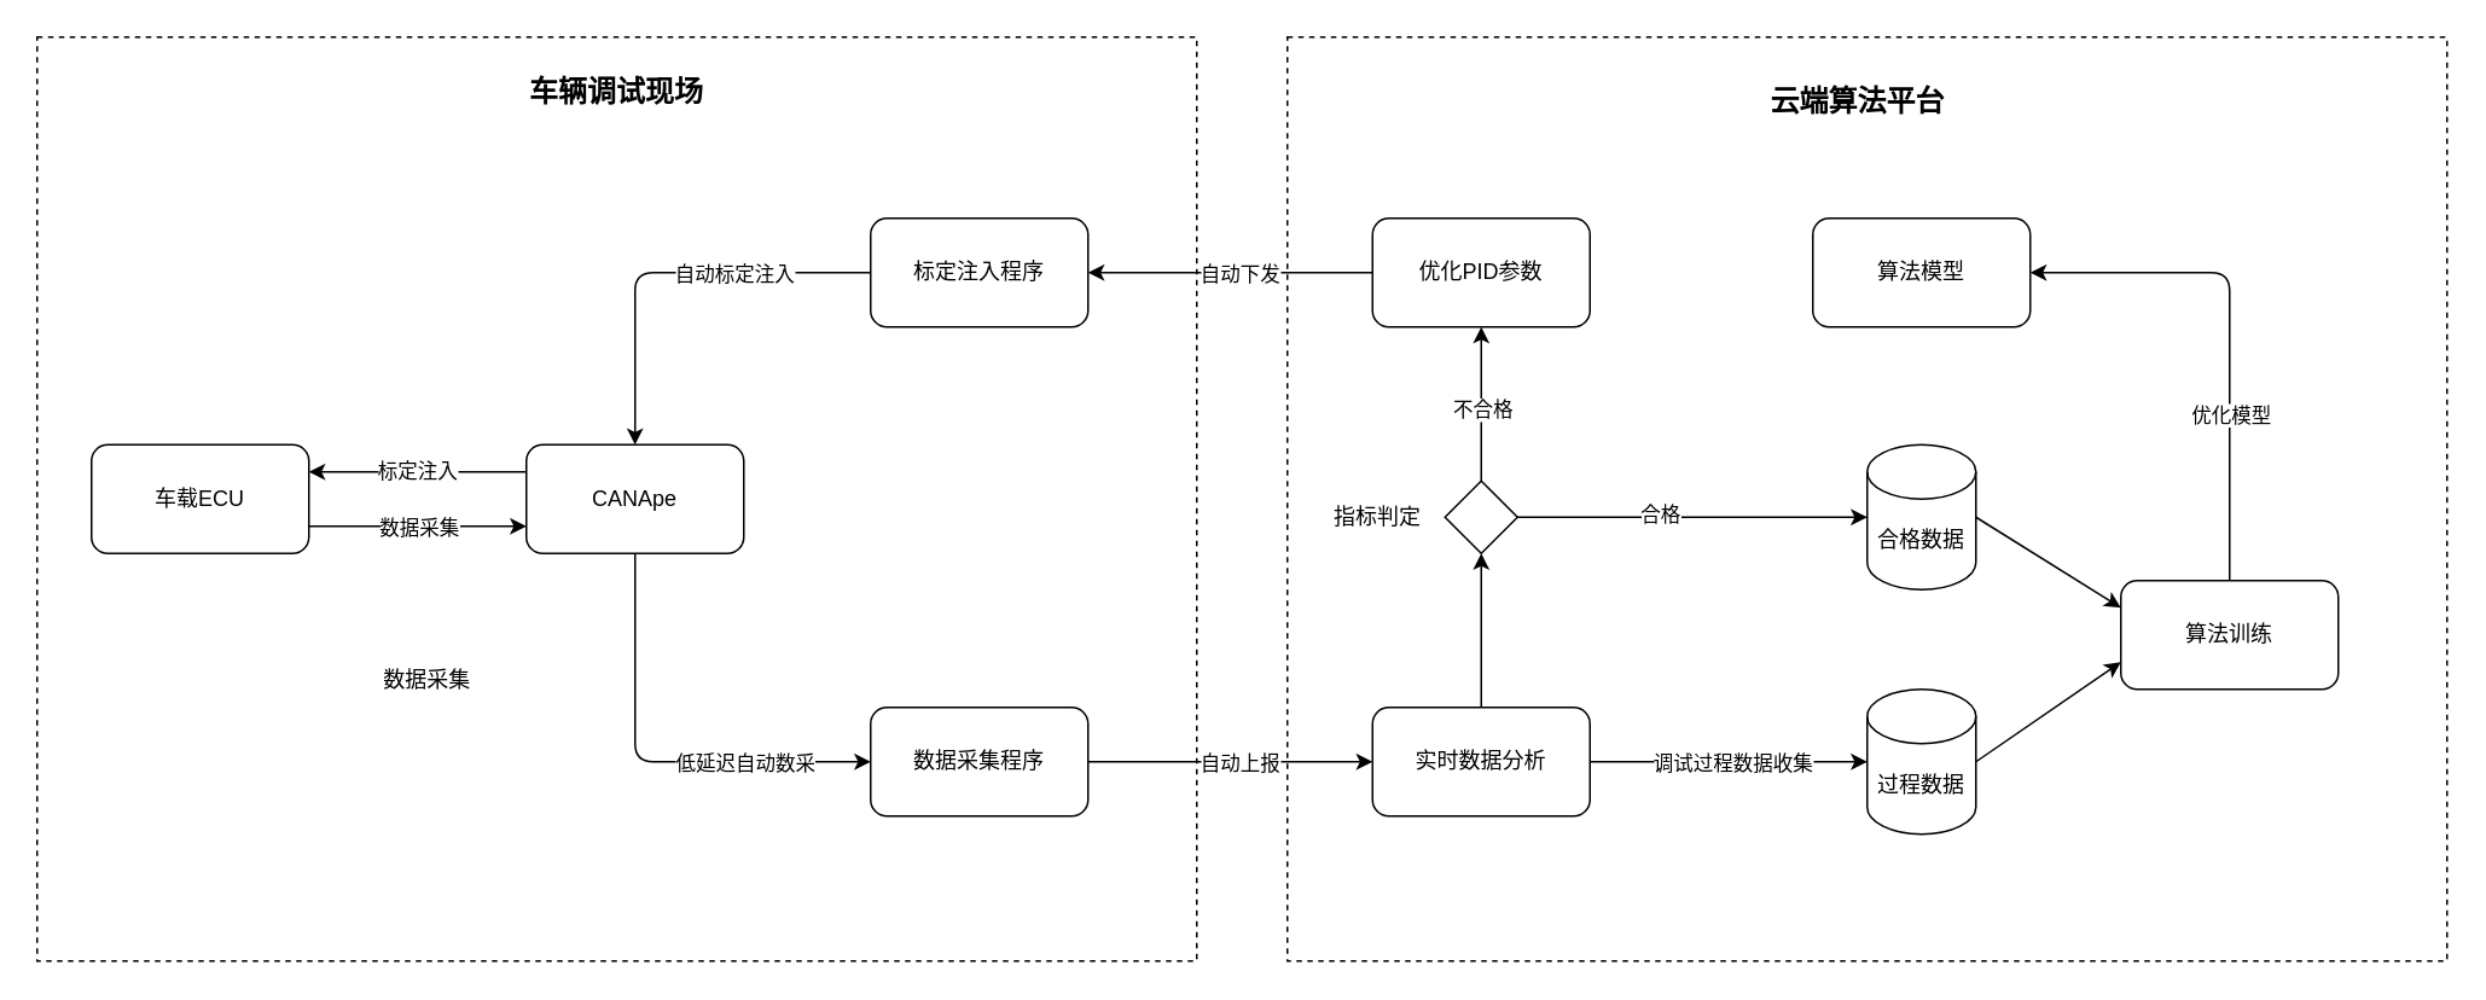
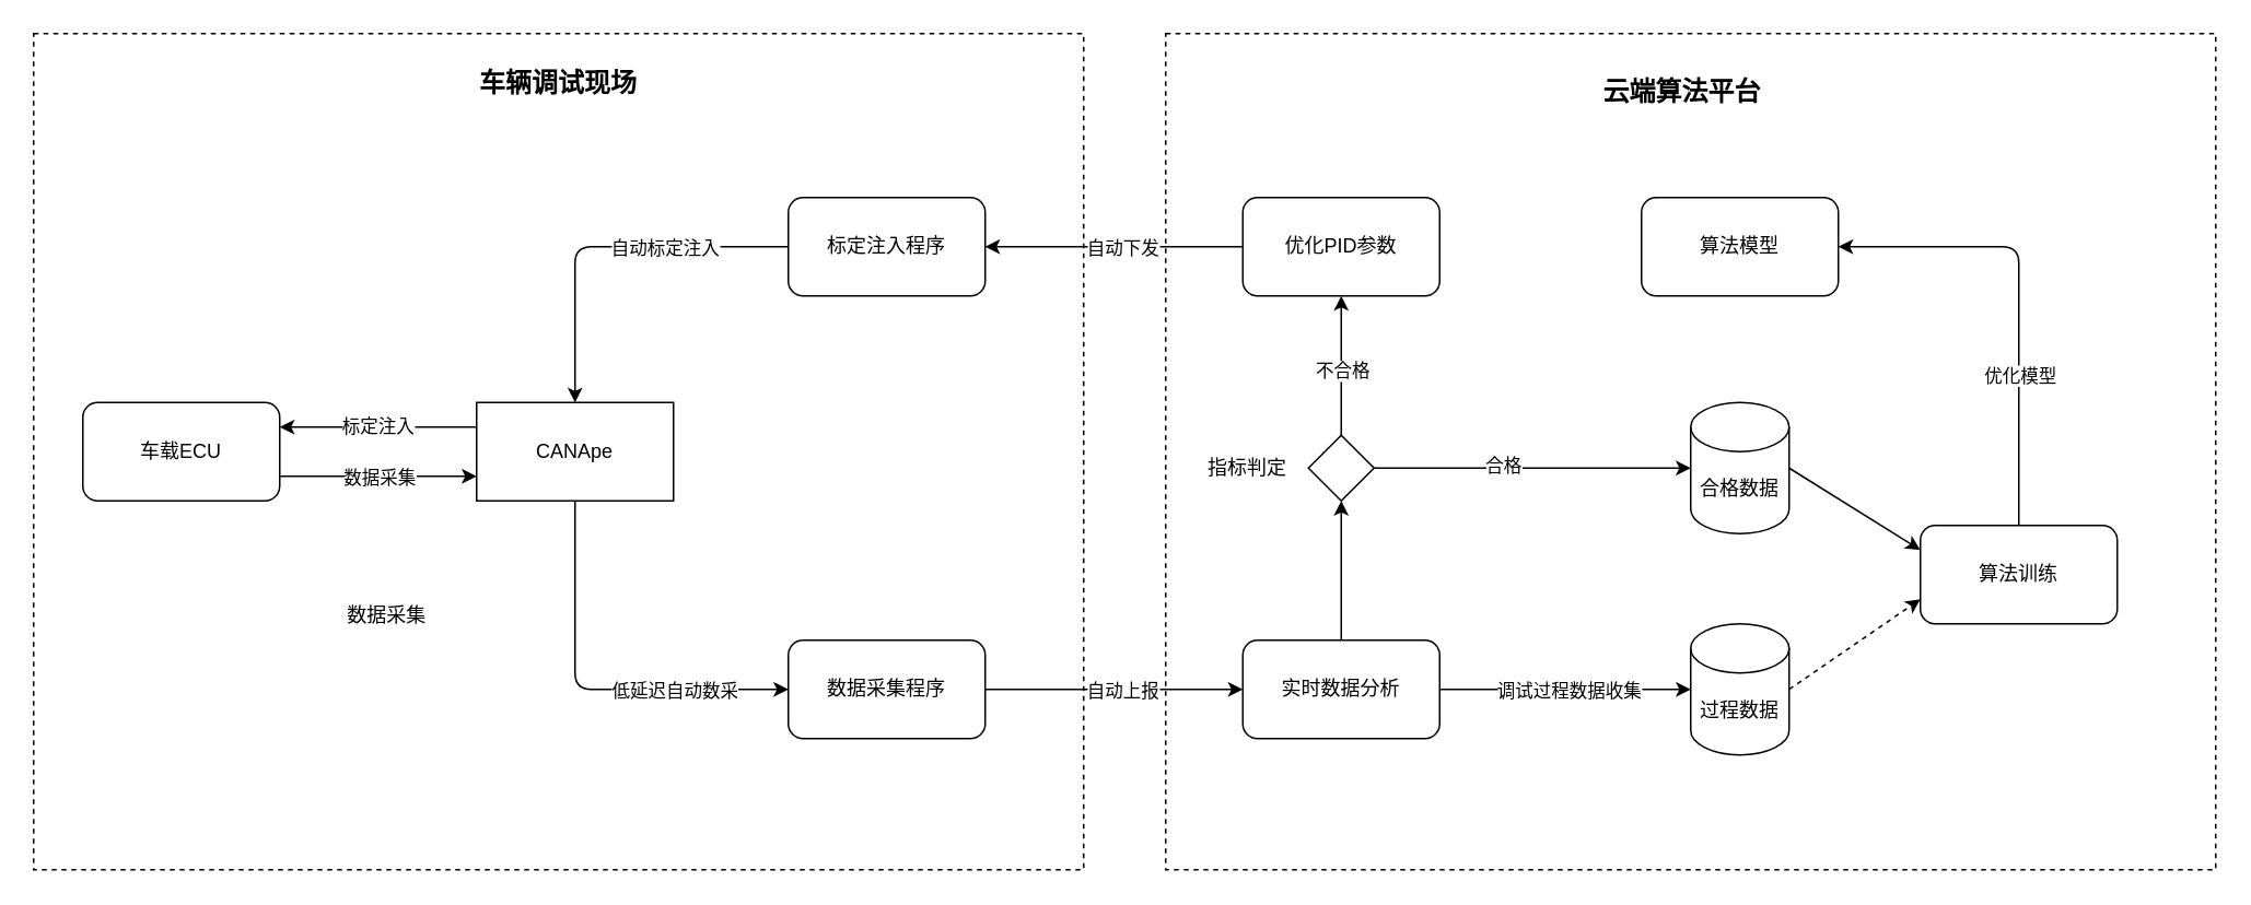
- <mxCell id="5" value="CANApe" style="rounded=1;whiteSpace=wrap;html=1;" vertex="1" parent="1"><mxGeometry x="290" y="245" width="120" height="60" as="geometry" /></mxCell>
+ <mxCell id="5" value="CANApe" style="whiteSpace=wrap;html=1;rounded=0;" vertex="1" parent="1"><mxGeometry x="290" y="245" width="120" height="60" as="geometry" /></mxCell>
- <mxCell id="35" value="" style="endArrow=classic;html=1;rounded=0;exitX=1;exitY=0.5;exitDx=0;exitDy=0;exitPerimeter=0;entryX=0;entryY=0.75;entryDx=0;entryDy=0;" edge="1" parent="1" source="31" target="33"><mxGeometry width="50" height="50" relative="1" as="geometry"><mxPoint x="1110" y="320" as="sourcePoint" /><mxPoint x="1170" y="300" as="targetPoint" /></mxGeometry></mxCell>
+ <mxCell id="35" value="" style="endArrow=classic;html=1;rounded=0;exitX=1;exitY=0.5;exitDx=0;exitDy=0;exitPerimeter=0;entryX=0;entryY=0.75;entryDx=0;entryDy=0;dashed=1;" edge="1" parent="1" source="31" target="33"><mxGeometry width="50" height="50" relative="1" as="geometry"><mxPoint x="1110" y="320" as="sourcePoint" /><mxPoint x="1170" y="300" as="targetPoint" /></mxGeometry></mxCell>
